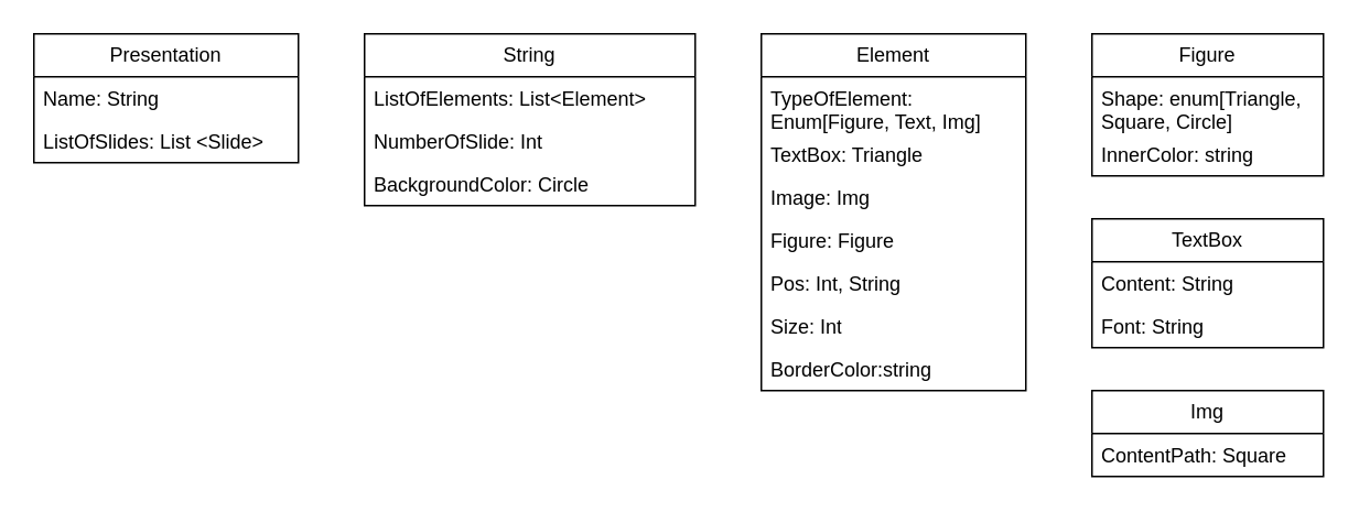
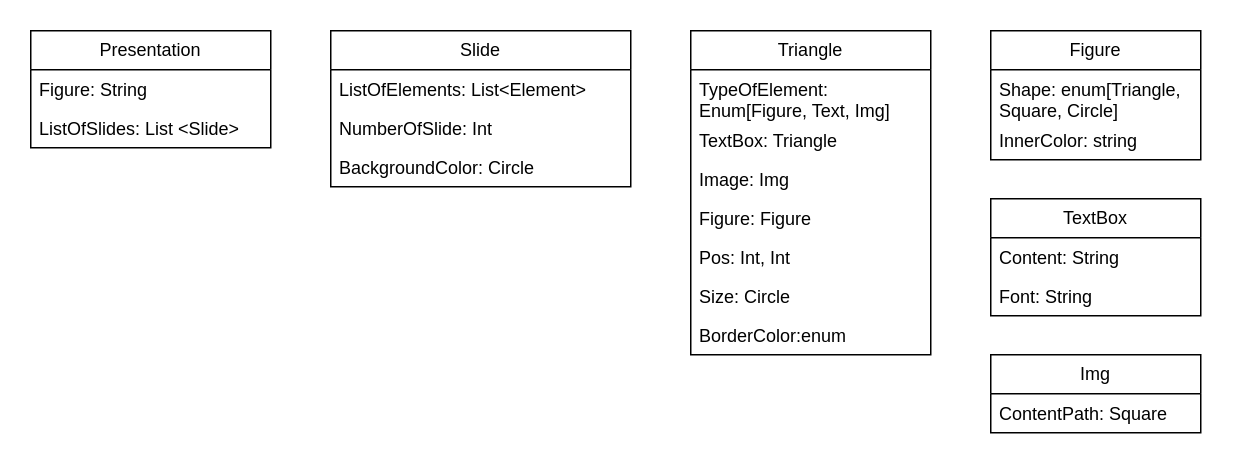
- <mxCell id="5" value="String" style="swimlane;fontStyle=0;childLayout=stackLayout;horizontal=1;startSize=26;fillColor=none;horizontalStack=0;resizeParent=1;resizeParentMax=0;resizeLast=0;collapsible=1;marginBottom=0;whiteSpace=wrap;html=1;" vertex="1" parent="1"><mxGeometry x="220" y="20" width="200" height="104" as="geometry" /></mxCell>
+ <mxCell id="5" value="Slide" style="swimlane;fontStyle=0;childLayout=stackLayout;horizontal=1;startSize=26;fillColor=none;horizontalStack=0;resizeParent=1;resizeParentMax=0;resizeLast=0;collapsible=1;marginBottom=0;whiteSpace=wrap;html=1;" vertex="1" parent="1"><mxGeometry x="220" y="20" width="200" height="104" as="geometry" /></mxCell>
- <mxCell id="9" value="Element" style="swimlane;fontStyle=0;childLayout=stackLayout;horizontal=1;startSize=26;fillColor=none;horizontalStack=0;resizeParent=1;resizeParentMax=0;resizeLast=0;collapsible=1;marginBottom=0;whiteSpace=wrap;html=1;" vertex="1" parent="1"><mxGeometry x="460" y="20" width="160" height="216" as="geometry" /></mxCell>
+ <mxCell id="9" value="Triangle" style="swimlane;fontStyle=0;childLayout=stackLayout;horizontal=1;startSize=26;fillColor=none;horizontalStack=0;resizeParent=1;resizeParentMax=0;resizeLast=0;collapsible=1;marginBottom=0;whiteSpace=wrap;html=1;" vertex="1" parent="1"><mxGeometry x="460" y="20" width="160" height="216" as="geometry" /></mxCell>
- <mxCell id="3" value="Name: String" style="text;strokeColor=none;fillColor=none;align=left;verticalAlign=top;spacingLeft=4;spacingRight=4;overflow=hidden;rotatable=0;points=[[0,0.5],[1,0.5]];portConstraint=eastwest;whiteSpace=wrap;html=1;" vertex="1" parent="2"><mxGeometry y="26" width="160" height="26" as="geometry" /></mxCell>
+ <mxCell id="3" value="Figure: String" style="text;strokeColor=none;fillColor=none;align=left;verticalAlign=top;spacingLeft=4;spacingRight=4;overflow=hidden;rotatable=0;points=[[0,0.5],[1,0.5]];portConstraint=eastwest;whiteSpace=wrap;html=1;" vertex="1" parent="2"><mxGeometry y="26" width="160" height="26" as="geometry" /></mxCell>
- <mxCell id="14" value="Pos: Int, String" style="text;strokeColor=none;fillColor=none;align=left;verticalAlign=top;spacingLeft=4;spacingRight=4;overflow=hidden;rotatable=0;points=[[0,0.5],[1,0.5]];portConstraint=eastwest;whiteSpace=wrap;html=1;" vertex="1" parent="9"><mxGeometry y="138" width="160" height="26" as="geometry" /></mxCell>
+ <mxCell id="14" value="Pos: Int, Int" style="text;strokeColor=none;fillColor=none;align=left;verticalAlign=top;spacingLeft=4;spacingRight=4;overflow=hidden;rotatable=0;points=[[0,0.5],[1,0.5]];portConstraint=eastwest;whiteSpace=wrap;html=1;" vertex="1" parent="9"><mxGeometry y="138" width="160" height="26" as="geometry" /></mxCell>
- <mxCell id="15" value="Size: Int" style="text;strokeColor=none;fillColor=none;align=left;verticalAlign=top;spacingLeft=4;spacingRight=4;overflow=hidden;rotatable=0;points=[[0,0.5],[1,0.5]];portConstraint=eastwest;whiteSpace=wrap;html=1;" vertex="1" parent="9"><mxGeometry y="164" width="160" height="26" as="geometry" /></mxCell>
+ <mxCell id="15" value="Size: Circle" style="text;strokeColor=none;fillColor=none;align=left;verticalAlign=top;spacingLeft=4;spacingRight=4;overflow=hidden;rotatable=0;points=[[0,0.5],[1,0.5]];portConstraint=eastwest;whiteSpace=wrap;html=1;" vertex="1" parent="9"><mxGeometry y="164" width="160" height="26" as="geometry" /></mxCell>
- <mxCell id="16" value="BorderColor:string" style="text;strokeColor=none;fillColor=none;align=left;verticalAlign=top;spacingLeft=4;spacingRight=4;overflow=hidden;rotatable=0;points=[[0,0.5],[1,0.5]];portConstraint=eastwest;whiteSpace=wrap;html=1;" vertex="1" parent="9"><mxGeometry y="190" width="160" height="26" as="geometry" /></mxCell>
+ <mxCell id="16" value="BorderColor:enum" style="text;strokeColor=none;fillColor=none;align=left;verticalAlign=top;spacingLeft=4;spacingRight=4;overflow=hidden;rotatable=0;points=[[0,0.5],[1,0.5]];portConstraint=eastwest;whiteSpace=wrap;html=1;" vertex="1" parent="9"><mxGeometry y="190" width="160" height="26" as="geometry" /></mxCell>
